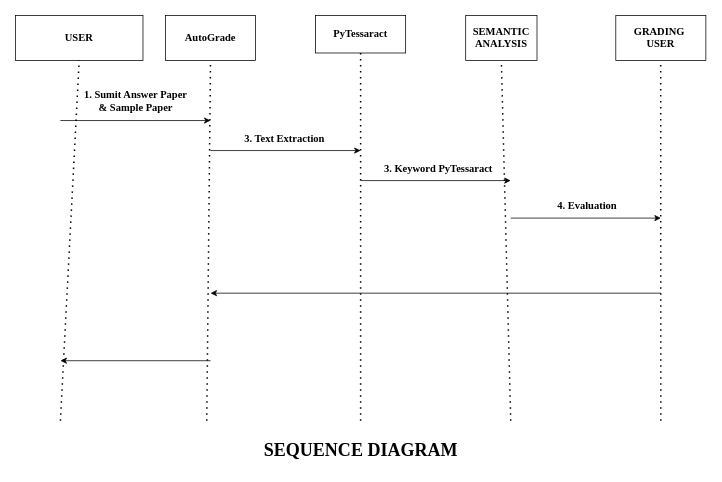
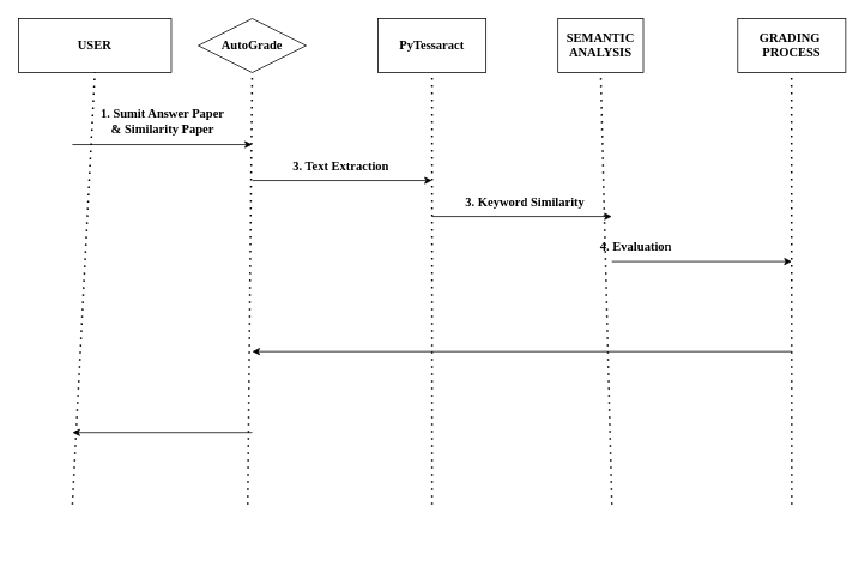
- <mxCell id="4" value="&lt;font face=&quot;Verdana&quot;&gt;&lt;span style=&quot;font-size: 14px;&quot;&gt;&lt;b&gt;PyTessaract&lt;/b&gt;&lt;/span&gt;&lt;/font&gt;" style="rounded=0;whiteSpace=wrap;html=1;" parent="1" vertex="1"><mxGeometry x="420" y="20" width="120" height="50" as="geometry" /></mxCell>
+ <mxCell id="4" value="&lt;font face=&quot;Verdana&quot;&gt;&lt;span style=&quot;font-size: 14px;&quot;&gt;&lt;b&gt;PyTessaract&lt;/b&gt;&lt;/span&gt;&lt;/font&gt;" style="rounded=0;whiteSpace=wrap;html=1;" parent="1" vertex="1"><mxGeometry x="420" y="20" width="120" height="60" as="geometry" /></mxCell>
- <mxCell id="3" value="&lt;font face=&quot;Verdana&quot;&gt;&lt;span style=&quot;font-size: 14px;&quot;&gt;&lt;b&gt;AutoGrade&lt;/b&gt;&lt;/span&gt;&lt;/font&gt;" style="rounded=0;whiteSpace=wrap;html=1;" parent="1" vertex="1"><mxGeometry x="220" y="20" width="120" height="60" as="geometry" /></mxCell>
+ <mxCell id="3" value="&lt;font face=&quot;Verdana&quot;&gt;&lt;span style=&quot;font-size: 14px;&quot;&gt;&lt;b&gt;AutoGrade&lt;/b&gt;&lt;/span&gt;&lt;/font&gt;" style="rhombus;whiteSpace=wrap;html=1;" parent="1" vertex="1"><mxGeometry x="220" y="20" width="120" height="60" as="geometry" /></mxCell>
- <mxCell id="16" value="&lt;font face=&quot;Verdana&quot;&gt;&lt;span style=&quot;font-size: 14px;&quot;&gt;&lt;b&gt;GRADING&amp;nbsp;&lt;br&gt;USER&lt;br&gt;&lt;/b&gt;&lt;/span&gt;&lt;/font&gt;" style="rounded=0;whiteSpace=wrap;html=1;" parent="1" vertex="1"><mxGeometry x="820" y="20" width="120" height="60" as="geometry" /></mxCell>
+ <mxCell id="16" value="&lt;font face=&quot;Verdana&quot;&gt;&lt;span style=&quot;font-size: 14px;&quot;&gt;&lt;b&gt;GRADING&amp;nbsp;&lt;br&gt;PROCESS&lt;br&gt;&lt;/b&gt;&lt;/span&gt;&lt;/font&gt;" style="rounded=0;whiteSpace=wrap;html=1;" parent="1" vertex="1"><mxGeometry x="820" y="20" width="120" height="60" as="geometry" /></mxCell>
- <mxCell id="11" value="&lt;font style=&quot;font-size: 14px;&quot; face=&quot;Verdana&quot;&gt;&lt;b&gt;1. Sumit Answer Paper &lt;br&gt;&amp;amp; Sample Paper&lt;/b&gt;&lt;/font&gt;" style="text;html=1;align=center;verticalAlign=middle;resizable=0;points=[];autosize=1;strokeColor=none;fillColor=none;" parent="1" vertex="1"><mxGeometry x="80" y="110" width="200" height="50" as="geometry" /></mxCell>
+ <mxCell id="11" value="&lt;font style=&quot;font-size: 14px;&quot; face=&quot;Verdana&quot;&gt;&lt;b&gt;1. Sumit Answer Paper &lt;br&gt;&amp;amp; Similarity Paper&lt;/b&gt;&lt;/font&gt;" style="text;html=1;align=center;verticalAlign=middle;resizable=0;points=[];autosize=1;strokeColor=none;fillColor=none;" parent="1" vertex="1"><mxGeometry x="80" y="110" width="200" height="50" as="geometry" /></mxCell>
- <mxCell id="15" value="&lt;font style=&quot;font-size: 14px;&quot; face=&quot;Verdana&quot;&gt;&lt;b&gt;3. Keyword PyTessaract&amp;nbsp;&lt;/b&gt;&lt;/font&gt;" style="text;html=1;align=center;verticalAlign=middle;resizable=0;points=[];autosize=1;strokeColor=none;fillColor=none;" parent="1" vertex="1"><mxGeometry x="485" y="210" width="200" height="30" as="geometry" /></mxCell>
+ <mxCell id="15" value="&lt;font style=&quot;font-size: 14px;&quot; face=&quot;Verdana&quot;&gt;&lt;b&gt;3. Keyword Similarity&amp;nbsp;&lt;/b&gt;&lt;/font&gt;" style="text;html=1;align=center;verticalAlign=middle;resizable=0;points=[];autosize=1;strokeColor=none;fillColor=none;" parent="1" vertex="1"><mxGeometry x="485" y="210" width="200" height="30" as="geometry" /></mxCell>
- <mxCell id="19" value="&lt;font style=&quot;font-size: 14px;&quot; face=&quot;Verdana&quot;&gt;&lt;b&gt;4. Evaluation&amp;nbsp;&amp;nbsp;&lt;/b&gt;&lt;/font&gt;" style="text;html=1;align=center;verticalAlign=middle;resizable=0;points=[];autosize=1;strokeColor=none;fillColor=none;" parent="1" vertex="1"><mxGeometry x="715" y="260" width="140" height="30" as="geometry" /></mxCell>
+ <mxCell id="19" value="&lt;font style=&quot;font-size: 14px;&quot; face=&quot;Verdana&quot;&gt;&lt;b&gt;4. Evaluation&amp;nbsp;&amp;nbsp;&lt;/b&gt;&lt;/font&gt;" style="text;html=1;align=center;verticalAlign=middle;resizable=0;points=[];autosize=1;strokeColor=none;fillColor=none;" parent="1" vertex="1"><mxGeometry x="640" y="260" width="140" height="30" as="geometry" /></mxCell>
- <mxCell id="22" value="&lt;font style=&quot;font-size: 24px;&quot; face=&quot;Verdana&quot;&gt;&lt;b&gt;SEQUENCE DIAGRAM&lt;/b&gt;&lt;/font&gt;" style="text;html=1;align=center;verticalAlign=middle;resizable=0;points=[];autosize=1;strokeColor=none;fillColor=none;" parent="1" vertex="1"><mxGeometry x="325" y="580" width="310" height="40" as="geometry" /></mxCell>
